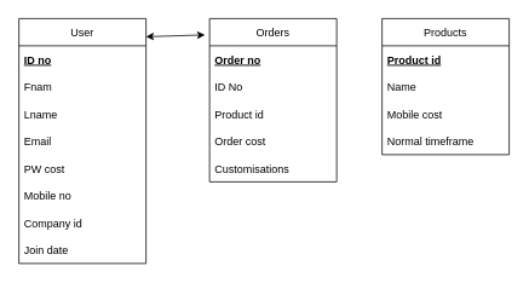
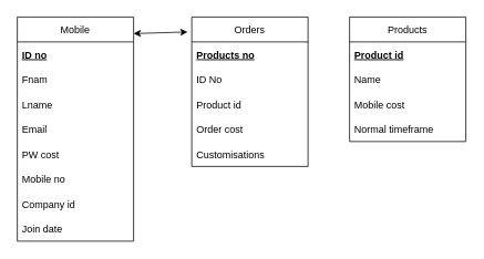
- <mxCell id="2" value="User" style="swimlane;fontStyle=0;childLayout=stackLayout;horizontal=1;startSize=30;horizontalStack=0;resizeParent=1;resizeParentMax=0;resizeLast=0;collapsible=1;marginBottom=0;" vertex="1" parent="1"><mxGeometry x="20" y="20" width="140" height="270" as="geometry" /></mxCell>
+ <mxCell id="2" value="Mobile" style="swimlane;fontStyle=0;childLayout=stackLayout;horizontal=1;startSize=30;horizontalStack=0;resizeParent=1;resizeParentMax=0;resizeLast=0;collapsible=1;marginBottom=0;" vertex="1" parent="1"><mxGeometry x="20" y="20" width="140" height="270" as="geometry" /></mxCell>
- <mxCell id="12" value="Order no" style="text;strokeColor=none;fillColor=none;align=left;verticalAlign=middle;spacingLeft=4;spacingRight=4;overflow=hidden;points=[[0,0.5],[1,0.5]];portConstraint=eastwest;rotatable=0;fontStyle=5" vertex="1" parent="11"><mxGeometry y="30" width="140" height="30" as="geometry" /></mxCell>
+ <mxCell id="12" value="Products no" style="text;strokeColor=none;fillColor=none;align=left;verticalAlign=middle;spacingLeft=4;spacingRight=4;overflow=hidden;points=[[0,0.5],[1,0.5]];portConstraint=eastwest;rotatable=0;fontStyle=5" vertex="1" parent="11"><mxGeometry y="30" width="140" height="30" as="geometry" /></mxCell>
